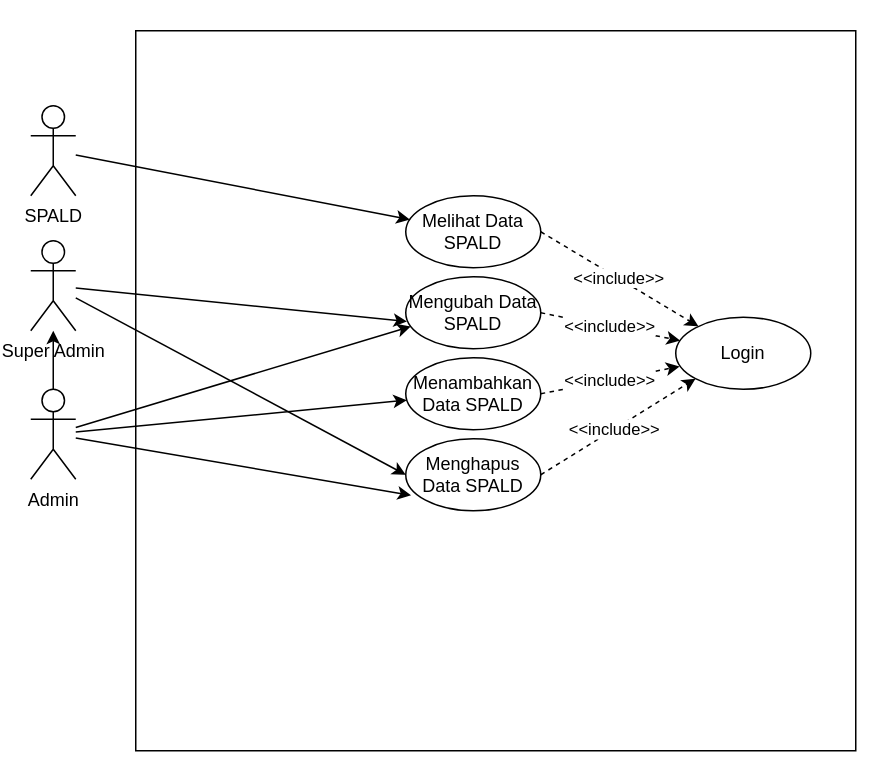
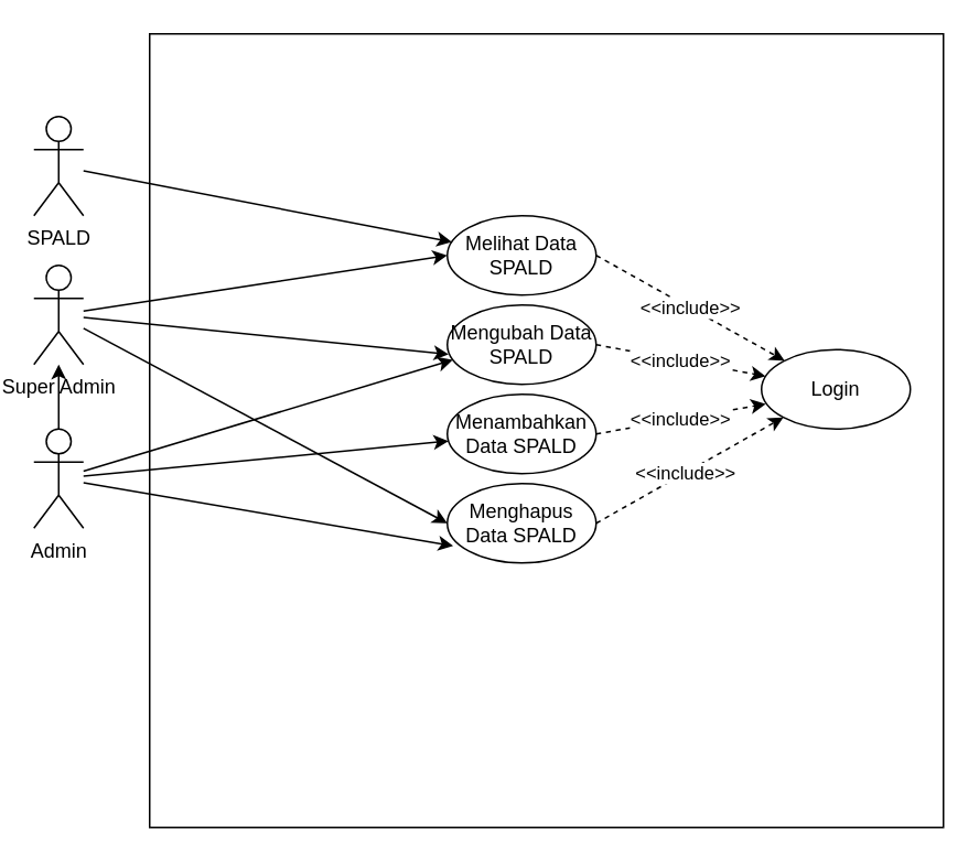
+ <mxCell id="3" style="rounded=0;orthogonalLoop=1;jettySize=auto;html=1;entryX=0;entryY=0.5;entryDx=0;entryDy=0;" parent="1" source="6" target="13" edge="1"><mxGeometry relative="1" as="geometry" /></mxCell>
- <mxCell id="17" value="Login" style="ellipse;whiteSpace=wrap;html=1;flipV=1;" parent="1" vertex="1"><mxGeometry x="450" y="211" width="90" height="48" as="geometry" /></mxCell>
+ <mxCell id="17" value="Login" style="ellipse;whiteSpace=wrap;html=1;flipV=1;" parent="1" vertex="1"><mxGeometry x="460" y="211" width="90" height="48" as="geometry" /></mxCell>
